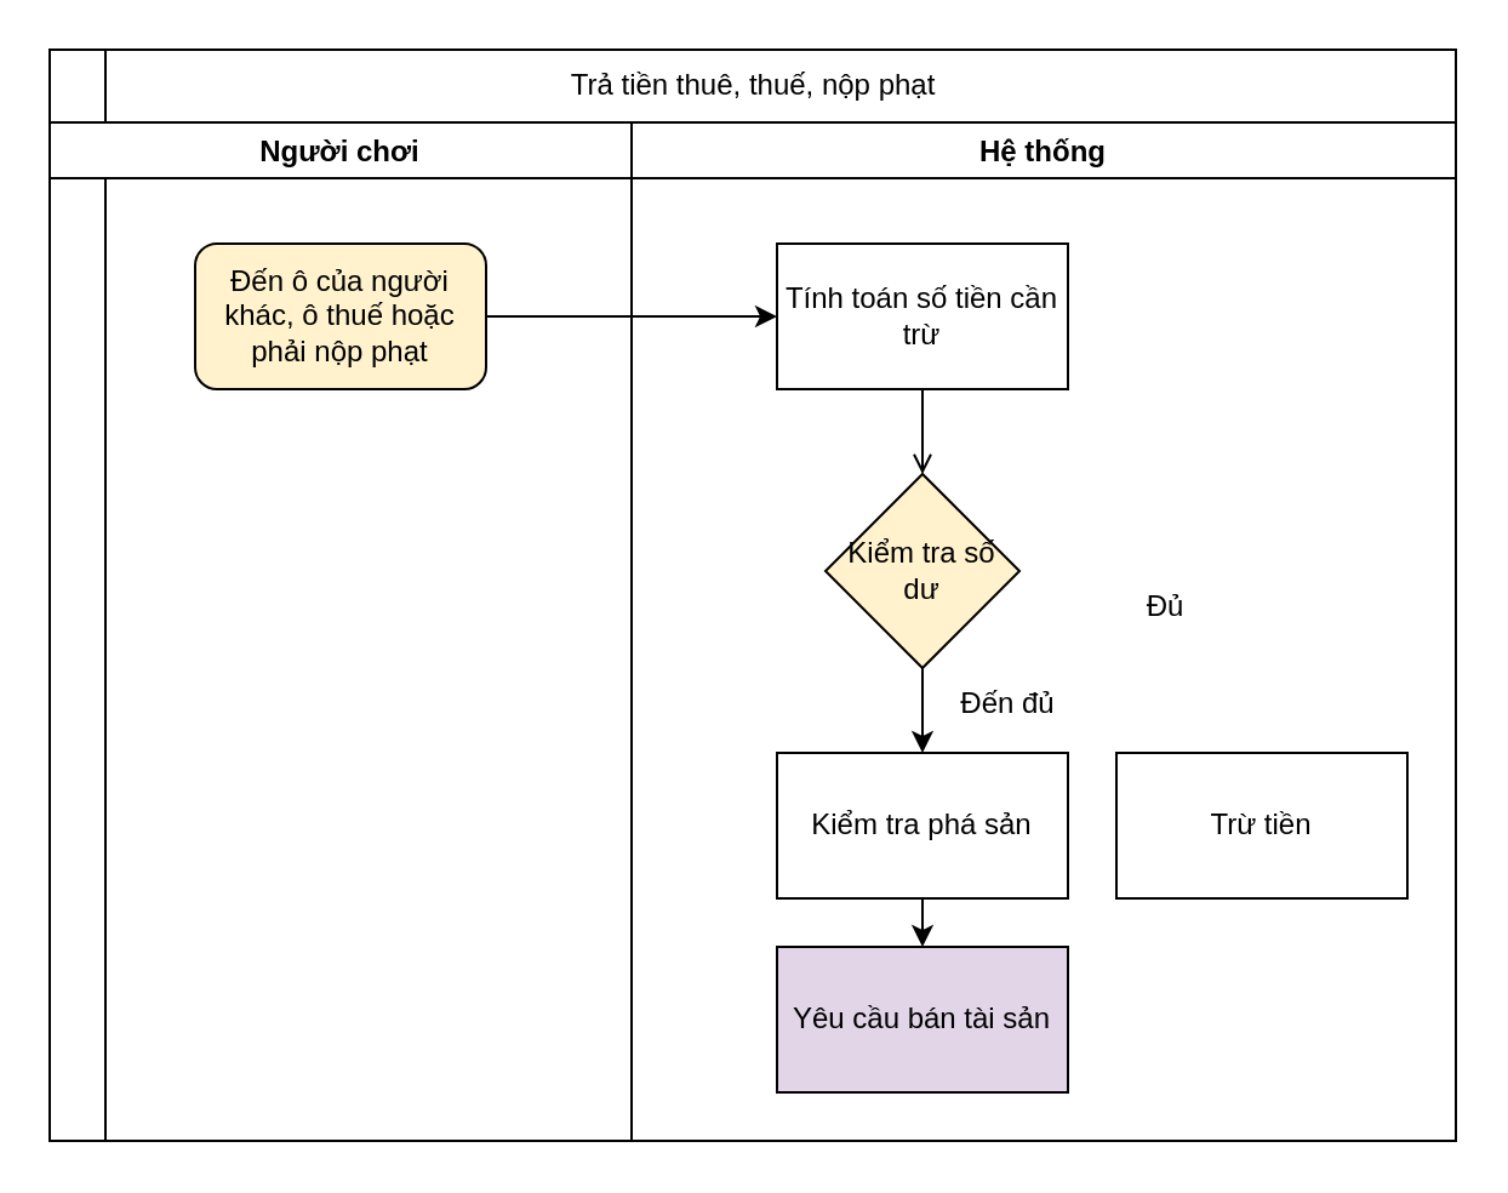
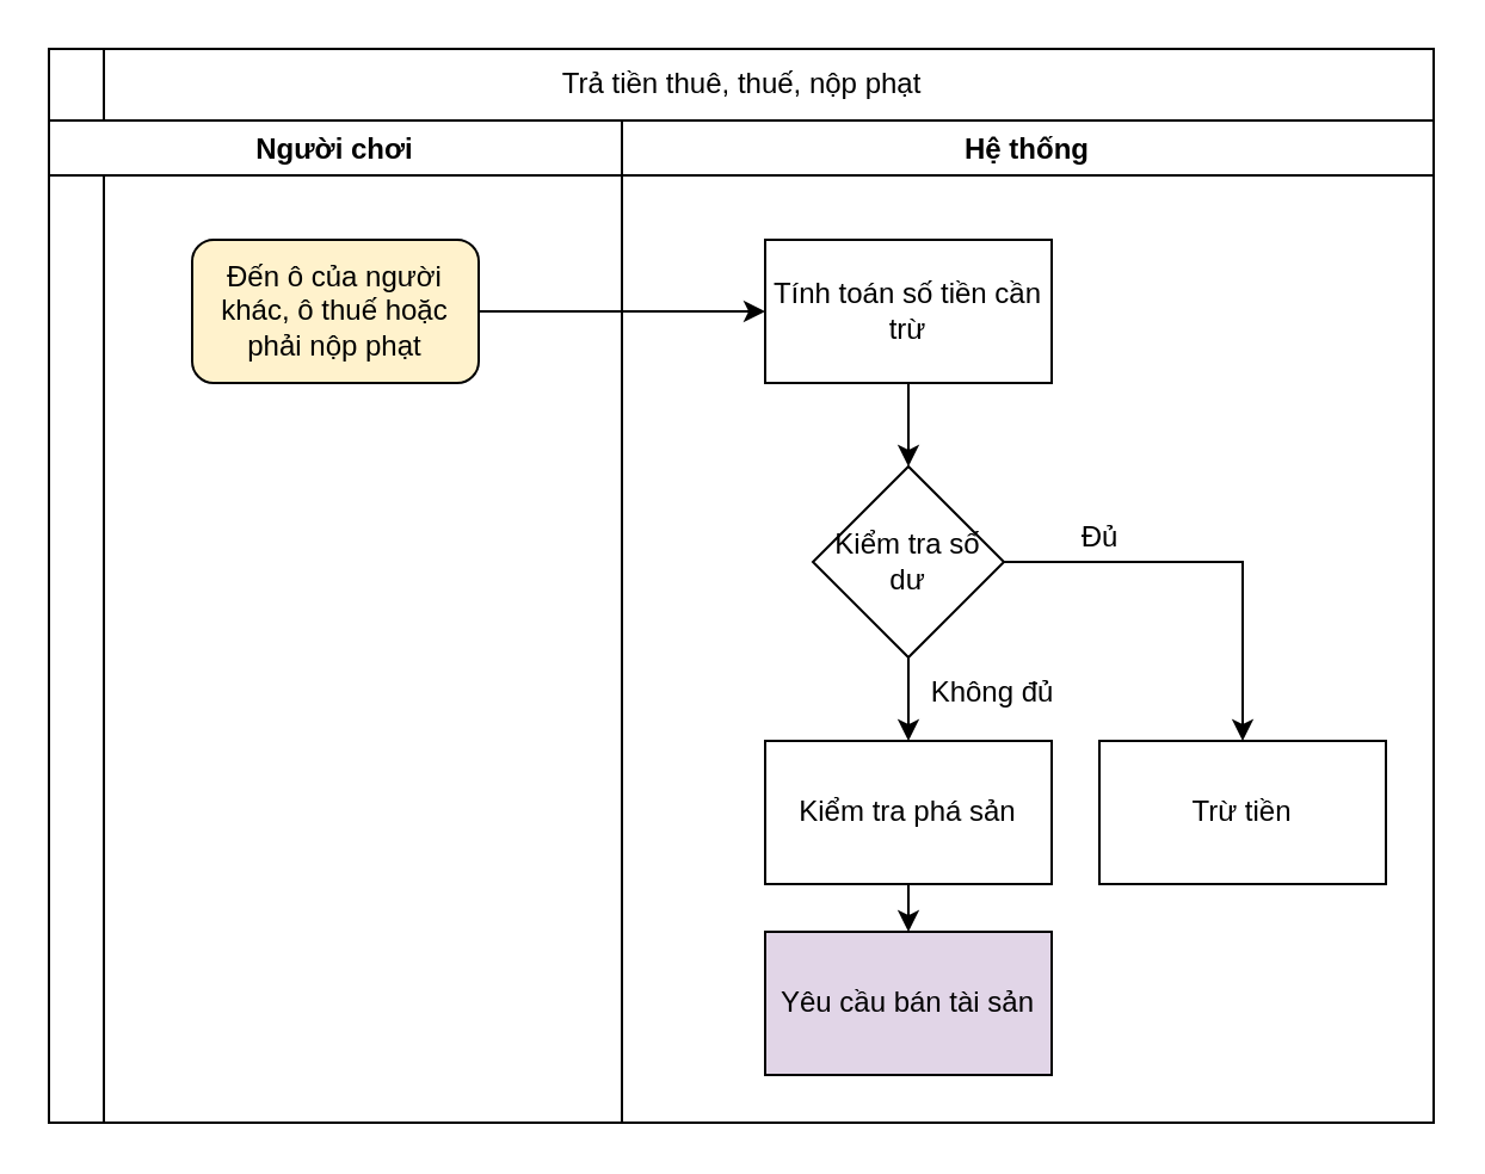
- <mxCell id="15" style="edgeStyle=orthogonalEdgeStyle;rounded=0;orthogonalLoop=1;jettySize=auto;html=1;exitX=0.5;exitY=1;exitDx=0;exitDy=0;entryX=0.5;entryY=0;entryDx=0;entryDy=0;endArrow=open;" edge="1" parent="5" source="16" target="9"><mxGeometry relative="1" as="geometry" /></mxCell>
+ <mxCell id="15" style="edgeStyle=orthogonalEdgeStyle;rounded=0;orthogonalLoop=1;jettySize=auto;html=1;exitX=0.5;exitY=1;exitDx=0;exitDy=0;entryX=0.5;entryY=0;entryDx=0;entryDy=0;" edge="1" parent="5" source="16" target="9"><mxGeometry relative="1" as="geometry" /></mxCell>
- <mxCell id="9" value="Kiểm tra số dư" style="rhombus;whiteSpace=wrap;html=1;fillColor=#fff2cc;" parent="5" vertex="1"><mxGeometry x="80" y="145" width="80" height="80" as="geometry" /></mxCell>
+ <mxCell id="9" value="Kiểm tra số dư" style="rhombus;whiteSpace=wrap;html=1;" parent="5" vertex="1"><mxGeometry x="80" y="145" width="80" height="80" as="geometry" /></mxCell>
+ <mxCell id="8" style="edgeStyle=orthogonalEdgeStyle;rounded=0;orthogonalLoop=1;jettySize=auto;html=1;exitX=1;exitY=0.5;exitDx=0;exitDy=0;entryX=0.5;entryY=0;entryDx=0;entryDy=0;" parent="5" source="9" target="6" edge="1"><mxGeometry relative="1" as="geometry" /></mxCell>
- <mxCell id="10" value="Đủ" style="text;html=1;align=center;verticalAlign=middle;resizable=0;points=[];autosize=1;strokeColor=none;fillColor=none;" parent="5" vertex="1"><mxGeometry x="200" y="185" width="40" height="30" as="geometry" /></mxCell>
+ <mxCell id="10" value="Đủ" style="text;html=1;align=center;verticalAlign=middle;resizable=0;points=[];autosize=1;strokeColor=none;fillColor=none;" parent="5" vertex="1"><mxGeometry x="180" y="160" width="40" height="30" as="geometry" /></mxCell>
- <mxCell id="14" value="Đến đủ" style="text;html=1;align=center;verticalAlign=middle;resizable=0;points=[];autosize=1;strokeColor=none;fillColor=none;" parent="5" vertex="1"><mxGeometry x="120" y="225" width="70" height="30" as="geometry" /></mxCell>
+ <mxCell id="14" value="Không đủ" style="text;html=1;align=center;verticalAlign=middle;resizable=0;points=[];autosize=1;strokeColor=none;fillColor=none;" parent="5" vertex="1"><mxGeometry x="120" y="225" width="70" height="30" as="geometry" /></mxCell>
